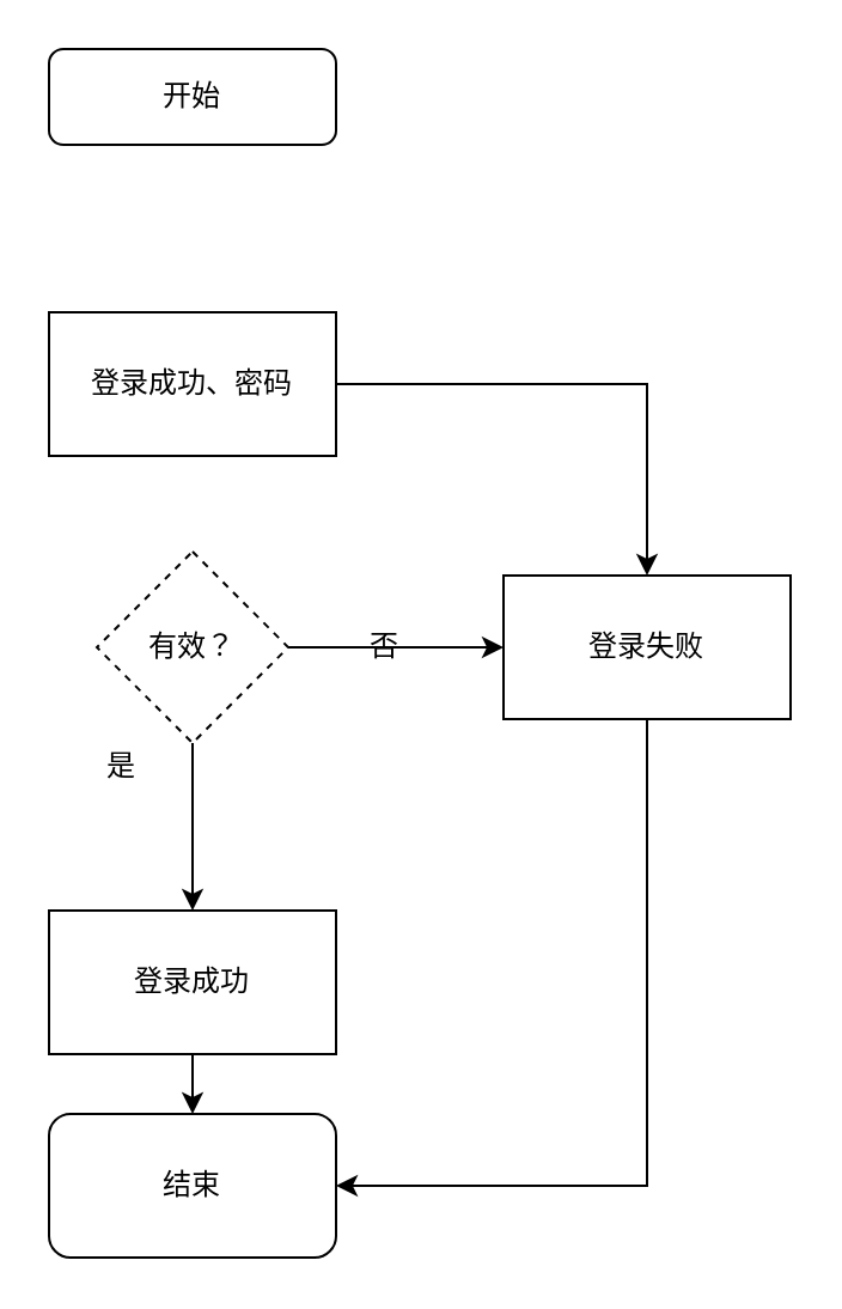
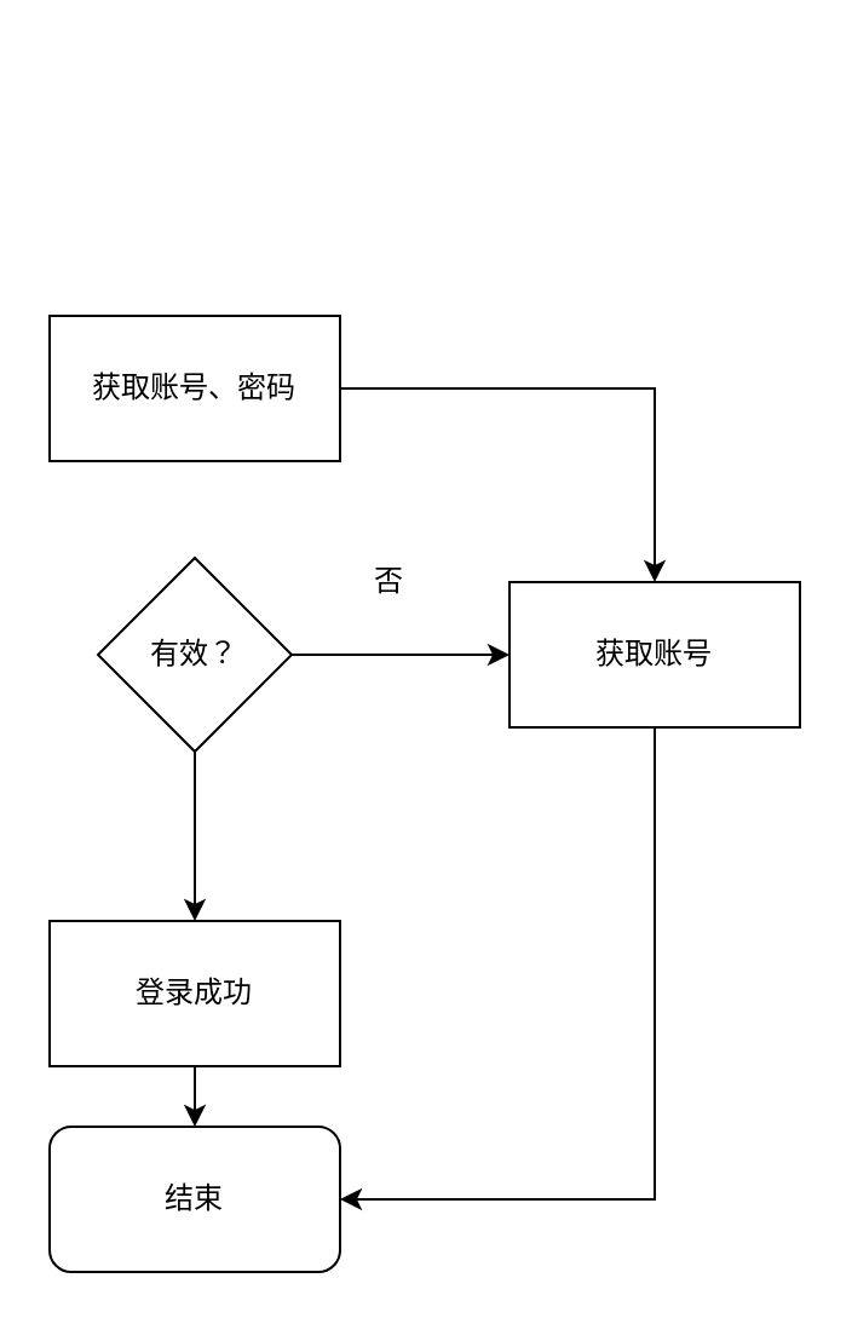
- <mxCell id="2" value="开始" style="rounded=1;whiteSpace=wrap;html=1;fontSize=12;glass=0;strokeWidth=1;shadow=0;" parent="1" vertex="1"><mxGeometry x="20" y="20" width="120" height="40" as="geometry" /></mxCell>
- <mxCell id="4" value="登录成功、密码" style="rounded=0;whiteSpace=wrap;html=1;" vertex="1" parent="1"><mxGeometry x="20" y="130" width="120" height="60" as="geometry" /></mxCell>
+ <mxCell id="4" value="获取账号、密码" style="rounded=0;whiteSpace=wrap;html=1;" vertex="1" parent="1"><mxGeometry x="20" y="130" width="120" height="60" as="geometry" /></mxCell>
- <mxCell id="7" value="有效？" style="rhombus;whiteSpace=wrap;html=1;dashed=1;" vertex="1" parent="1"><mxGeometry x="40" y="230" width="80" height="80" as="geometry" /></mxCell>
+ <mxCell id="7" value="有效？" style="rhombus;whiteSpace=wrap;html=1;" vertex="1" parent="1"><mxGeometry x="40" y="230" width="80" height="80" as="geometry" /></mxCell>
- <mxCell id="12" value="否" style="text;html=1;align=center;verticalAlign=middle;resizable=0;points=[];autosize=1;strokeColor=none;" vertex="1" parent="1"><mxGeometry x="145" y="260" width="30" height="20" as="geometry" /></mxCell>
+ <mxCell id="12" value="否" style="text;html=1;align=center;verticalAlign=middle;resizable=0;points=[];autosize=1;strokeColor=none;" vertex="1" parent="1"><mxGeometry x="145" y="230" width="30" height="20" as="geometry" /></mxCell>
- <mxCell id="11" value="登录失败" style="rounded=0;whiteSpace=wrap;html=1;" vertex="1" parent="1"><mxGeometry x="210" y="240" width="120" height="60" as="geometry" /></mxCell>
+ <mxCell id="11" value="获取账号" style="rounded=0;whiteSpace=wrap;html=1;" vertex="1" parent="1"><mxGeometry x="210" y="240" width="120" height="60" as="geometry" /></mxCell>
- <mxCell id="13" value="是" style="text;html=1;align=center;verticalAlign=middle;resizable=0;points=[];autosize=1;strokeColor=none;" vertex="1" parent="1"><mxGeometry x="35" y="310" width="30" height="20" as="geometry" /></mxCell>
